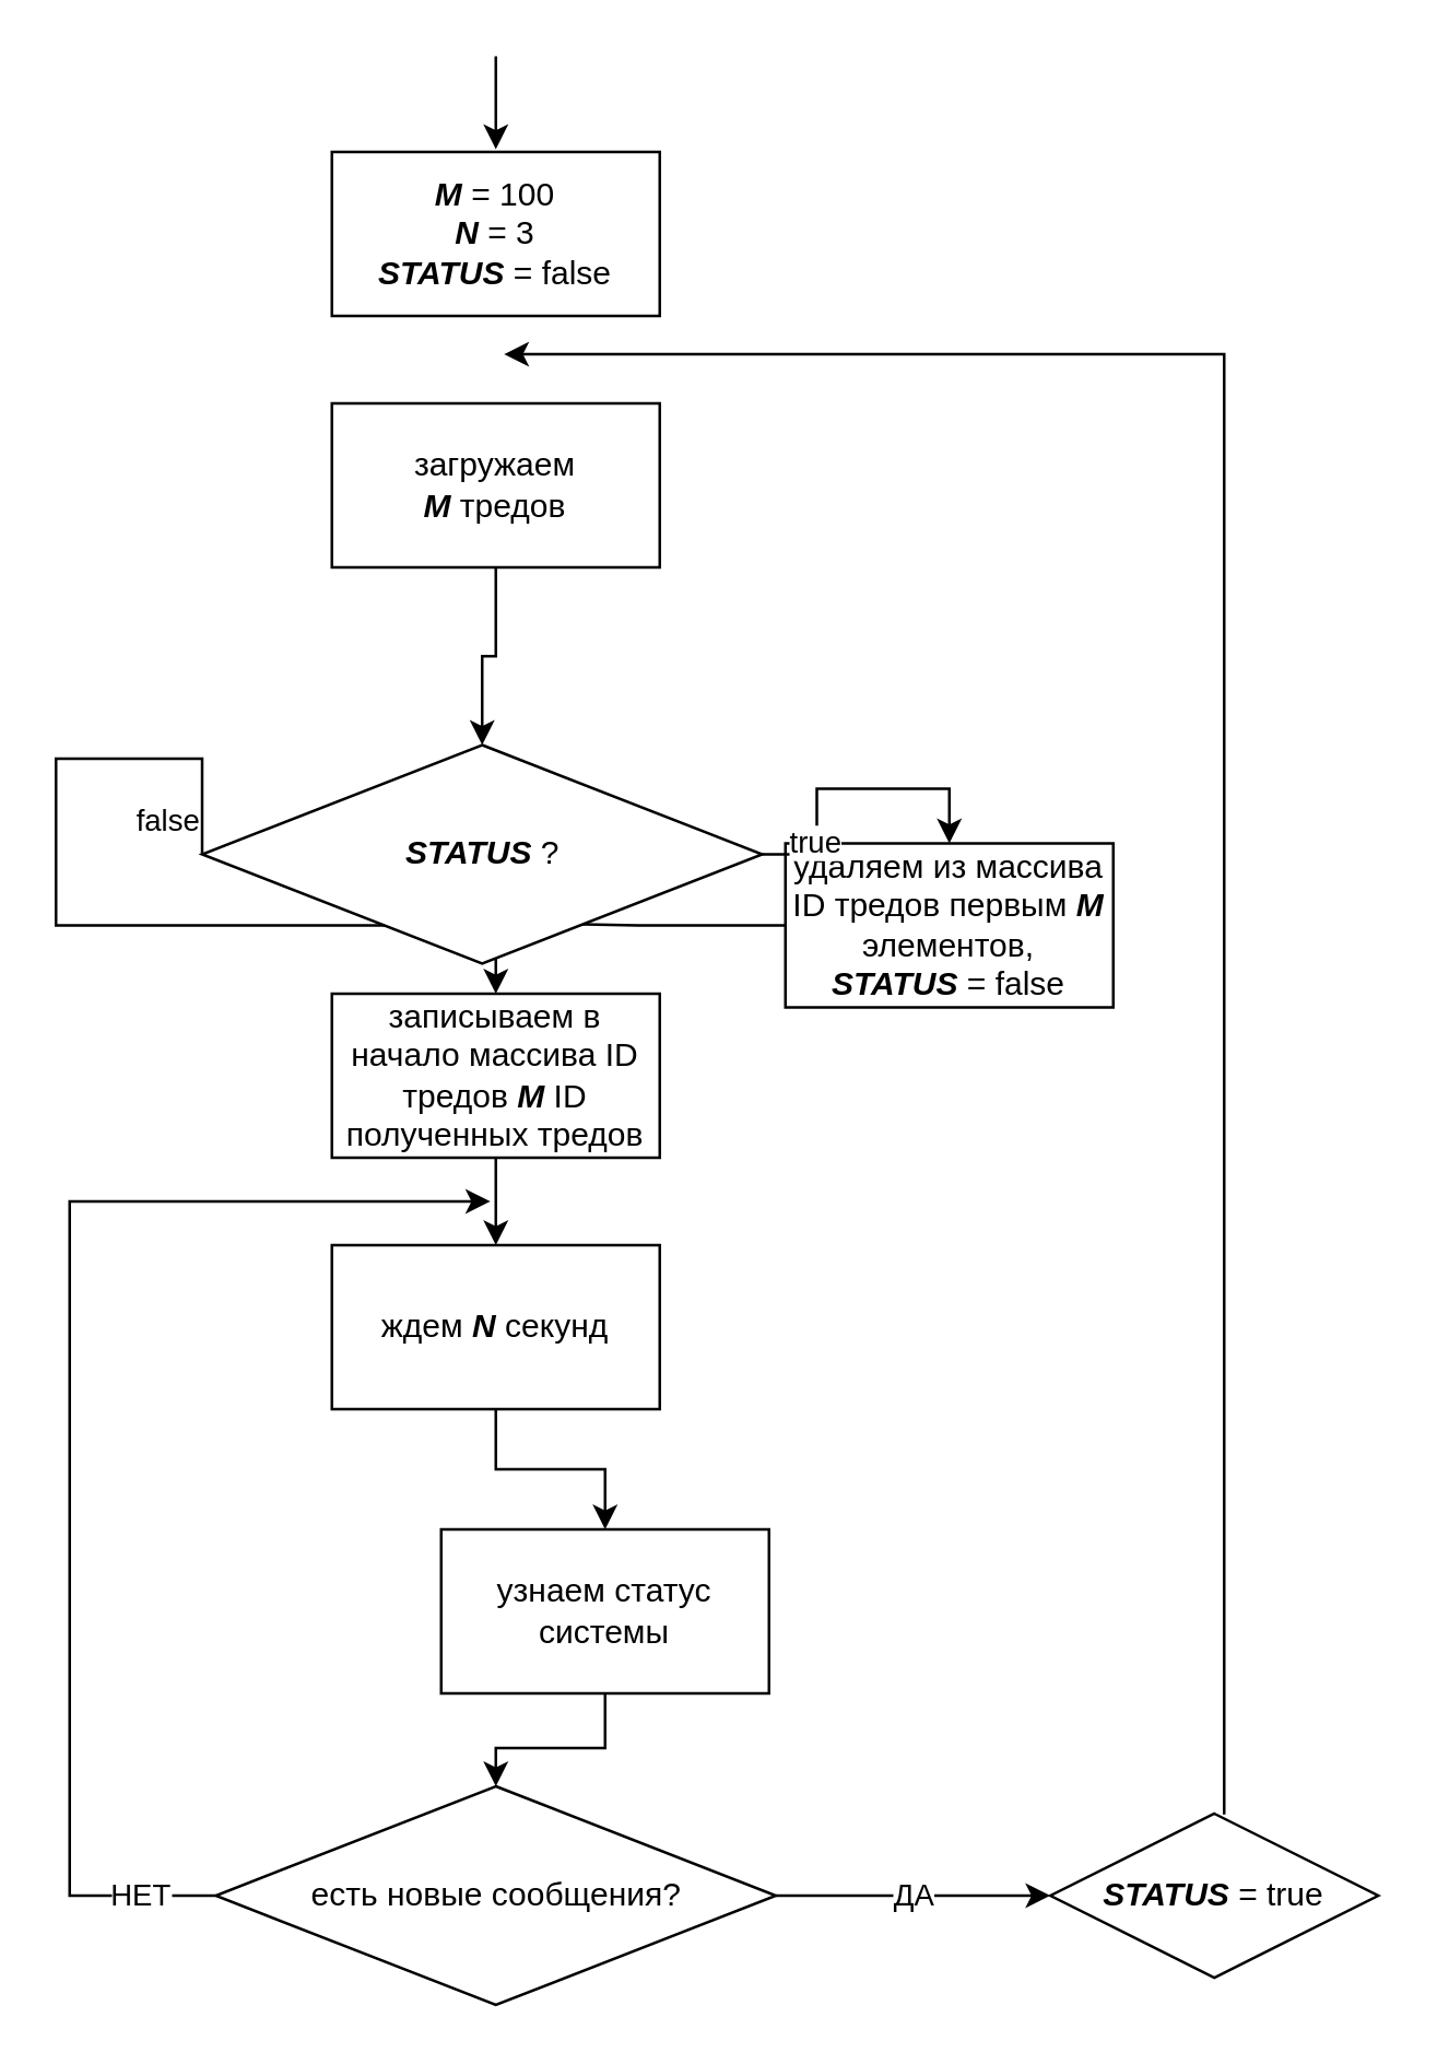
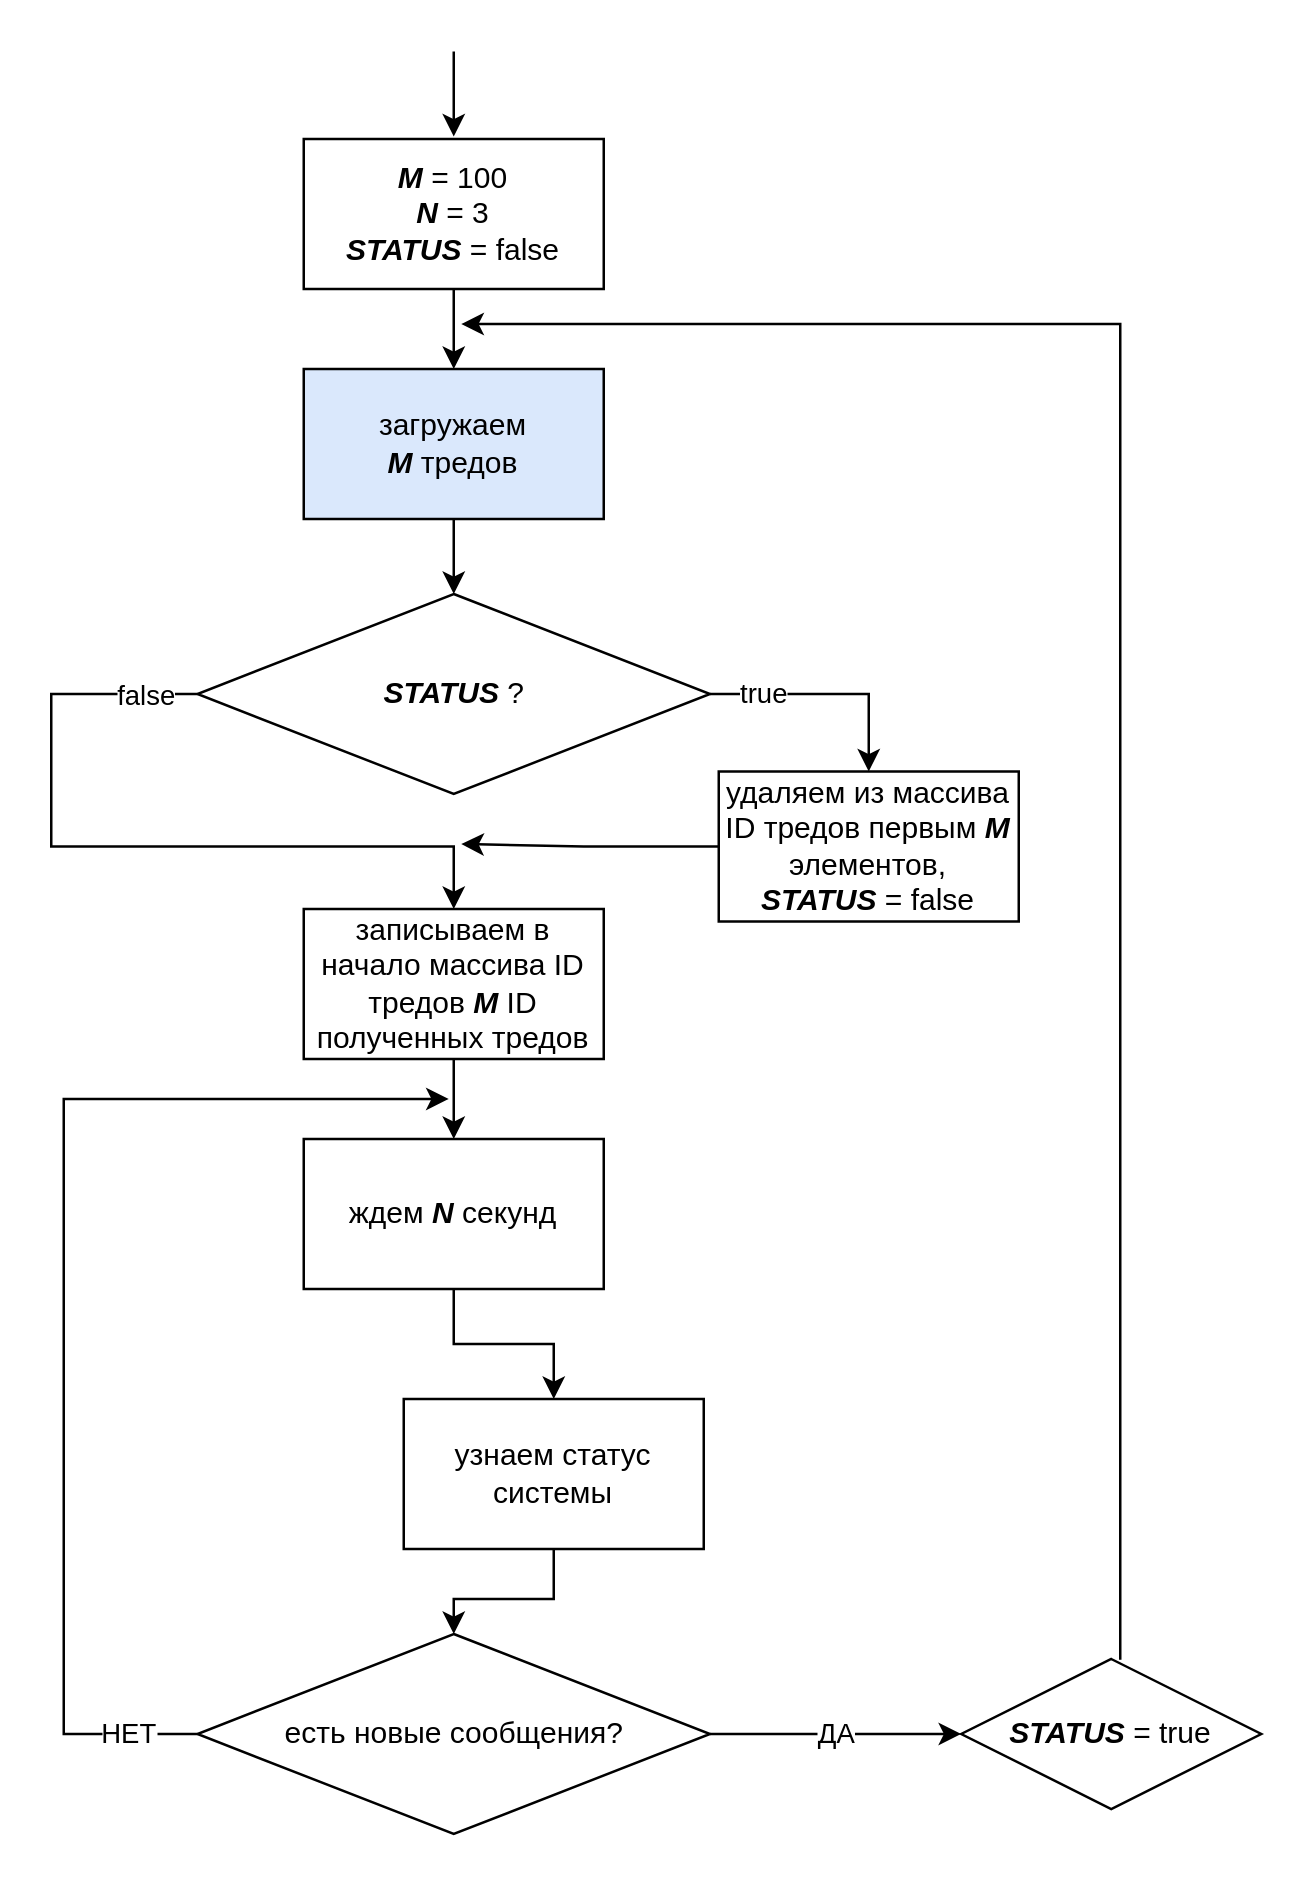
+ <mxCell id="13" style="edgeStyle=orthogonalEdgeStyle;rounded=0;orthogonalLoop=1;jettySize=auto;html=1;entryX=0.5;entryY=0;entryDx=0;entryDy=0;" edge="1" parent="1" source="14" target="3"><mxGeometry relative="1" as="geometry" /></mxCell>
- <mxCell id="3" value="загружаем&lt;br&gt;&lt;b&gt;&lt;i&gt;M&lt;/i&gt;&lt;/b&gt; тредов" style="rounded=0;whiteSpace=wrap;html=1;" vertex="1" parent="1"><mxGeometry x="121" y="147" width="120" height="60" as="geometry" /></mxCell>
+ <mxCell id="3" value="загружаем&lt;br&gt;&lt;b&gt;&lt;i&gt;M&lt;/i&gt;&lt;/b&gt; тредов" style="rounded=0;whiteSpace=wrap;html=1;fillColor=#dae8fc;" vertex="1" parent="1"><mxGeometry x="121" y="147" width="120" height="60" as="geometry" /></mxCell>
- <mxCell id="22" value="&lt;b style=&quot;font-style: italic;&quot;&gt;STATUS&amp;nbsp;&lt;/b&gt;?" style="rhombus;whiteSpace=wrap;html=1;" vertex="1" parent="1"><mxGeometry x="73.5" y="272" width="205" height="80" as="geometry" /></mxCell>
+ <mxCell id="22" value="&lt;b style=&quot;font-style: italic;&quot;&gt;STATUS&amp;nbsp;&lt;/b&gt;?" style="rhombus;whiteSpace=wrap;html=1;" vertex="1" parent="1"><mxGeometry x="78.5" y="237" width="205" height="80" as="geometry" /></mxCell>
